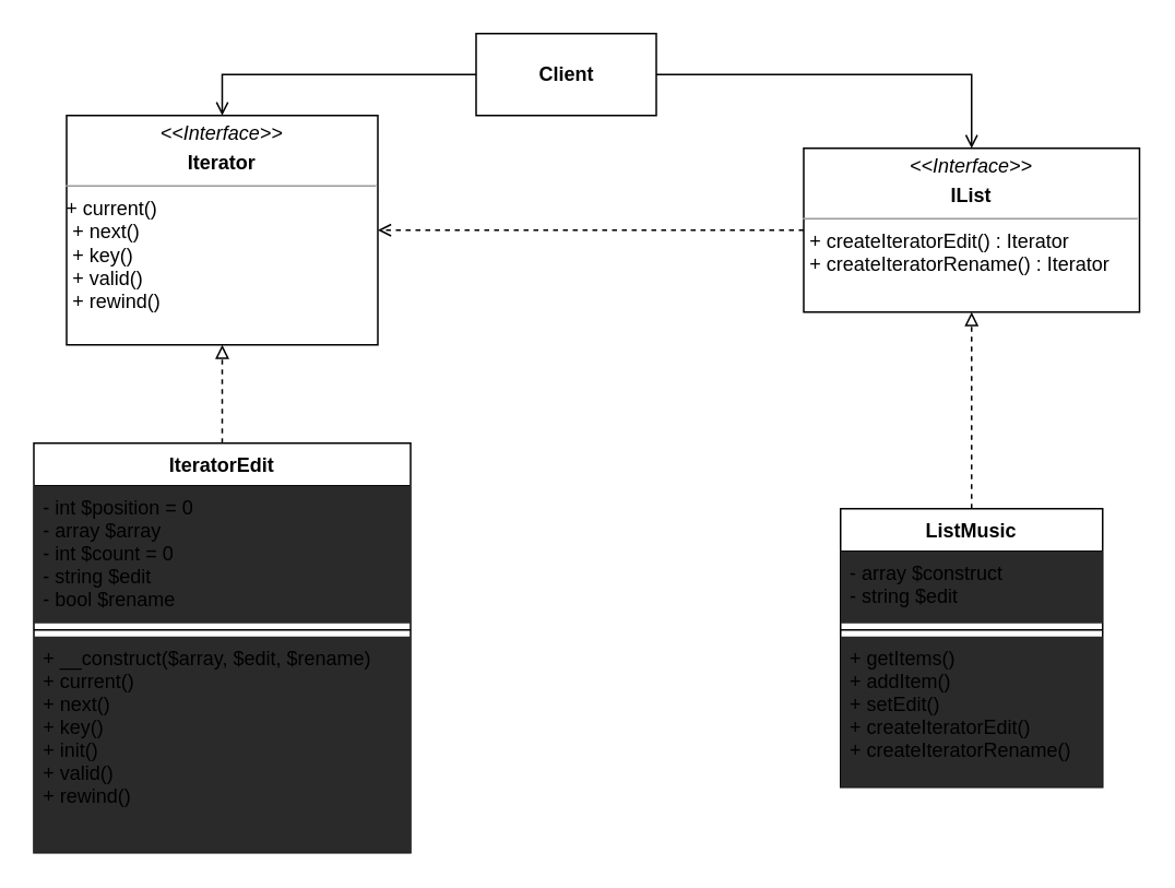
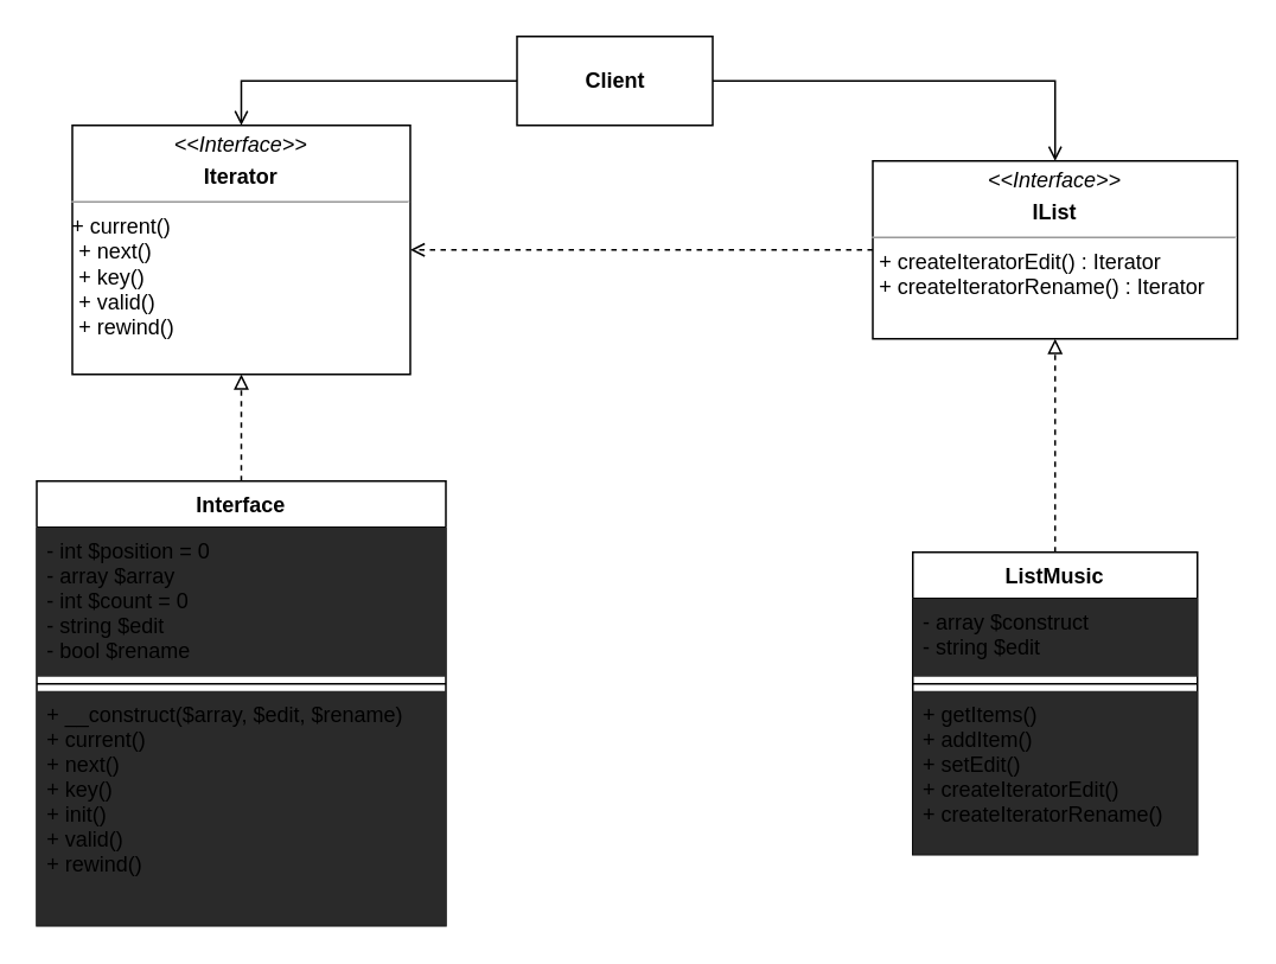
- <mxCell id="4" value="IteratorEdit" style="swimlane;fontStyle=1;align=center;verticalAlign=top;childLayout=stackLayout;horizontal=1;startSize=26;horizontalStack=0;resizeParent=1;resizeParentMax=0;resizeLast=0;collapsible=1;marginBottom=0;" parent="1" vertex="1"><mxGeometry x="20" y="270" width="230" height="250" as="geometry" /></mxCell>
+ <mxCell id="4" value="Interface" style="swimlane;fontStyle=1;align=center;verticalAlign=top;childLayout=stackLayout;horizontal=1;startSize=26;horizontalStack=0;resizeParent=1;resizeParentMax=0;resizeLast=0;collapsible=1;marginBottom=0;" parent="1" vertex="1"><mxGeometry x="20" y="270" width="230" height="250" as="geometry" /></mxCell>
